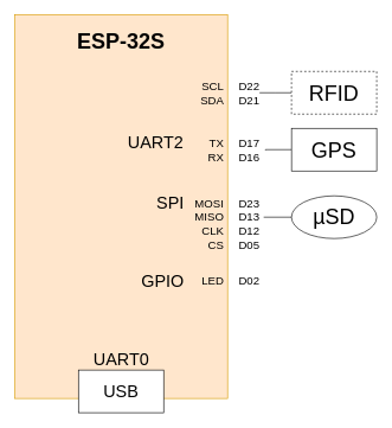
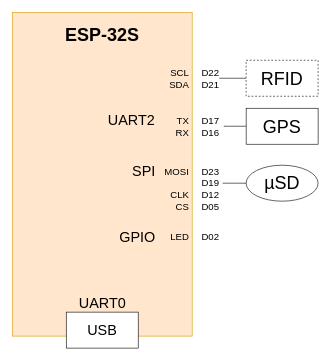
- <mxCell id="10" value="MISO" style="text;html=1;align=right;verticalAlign=middle;resizable=0;points=[];autosize=1;fontSize=16;spacingRight=4;" vertex="1" parent="1"><mxGeometry x="260" y="295" width="60" height="20" as="geometry" /></mxCell>
- <mxCell id="20" value="D13" style="text;html=1;align=center;verticalAlign=middle;resizable=0;points=[];autosize=1;fontSize=16;" vertex="1" parent="1"><mxGeometry x="330" y="295" width="40" height="20" as="geometry" /></mxCell>
+ <mxCell id="20" value="D19" style="text;html=1;align=center;verticalAlign=middle;resizable=0;points=[];autosize=1;fontSize=16;" vertex="1" parent="1"><mxGeometry x="330" y="295" width="40" height="20" as="geometry" /></mxCell>
